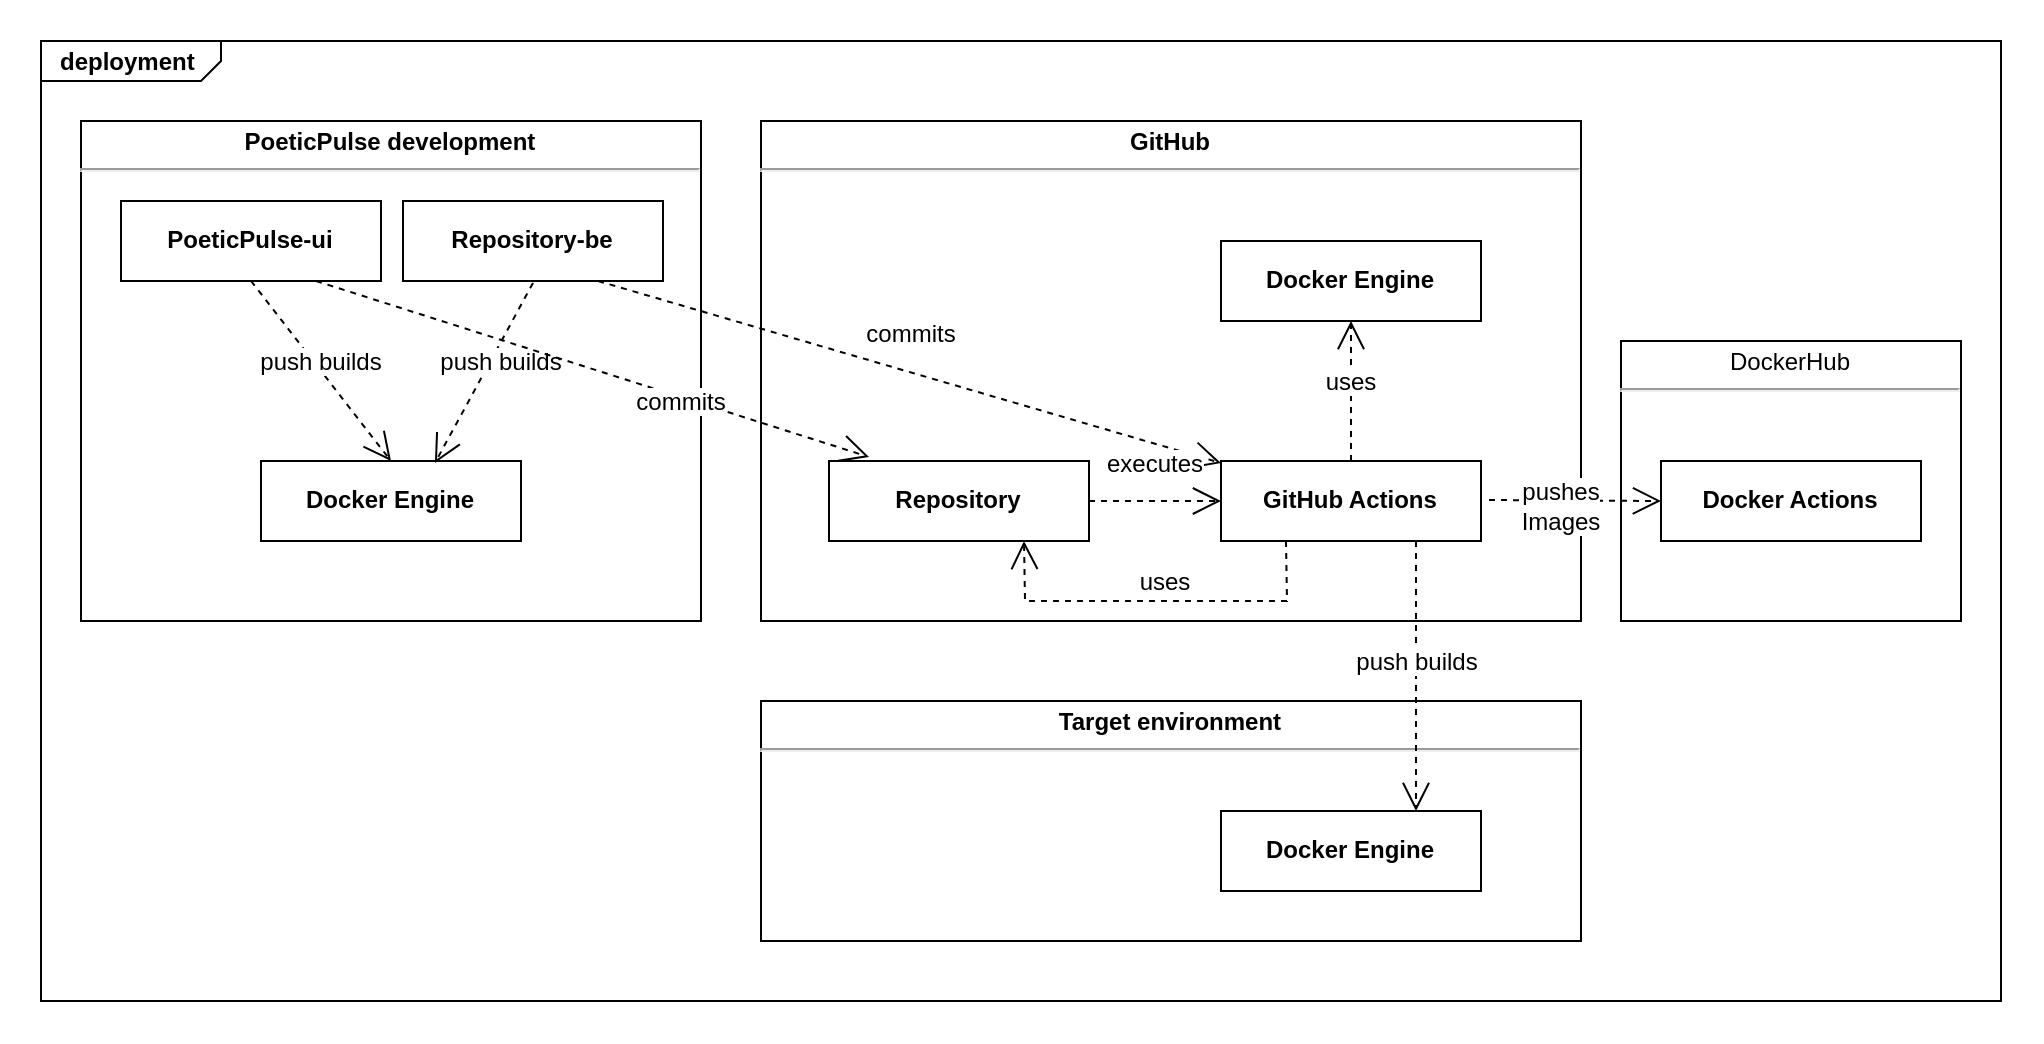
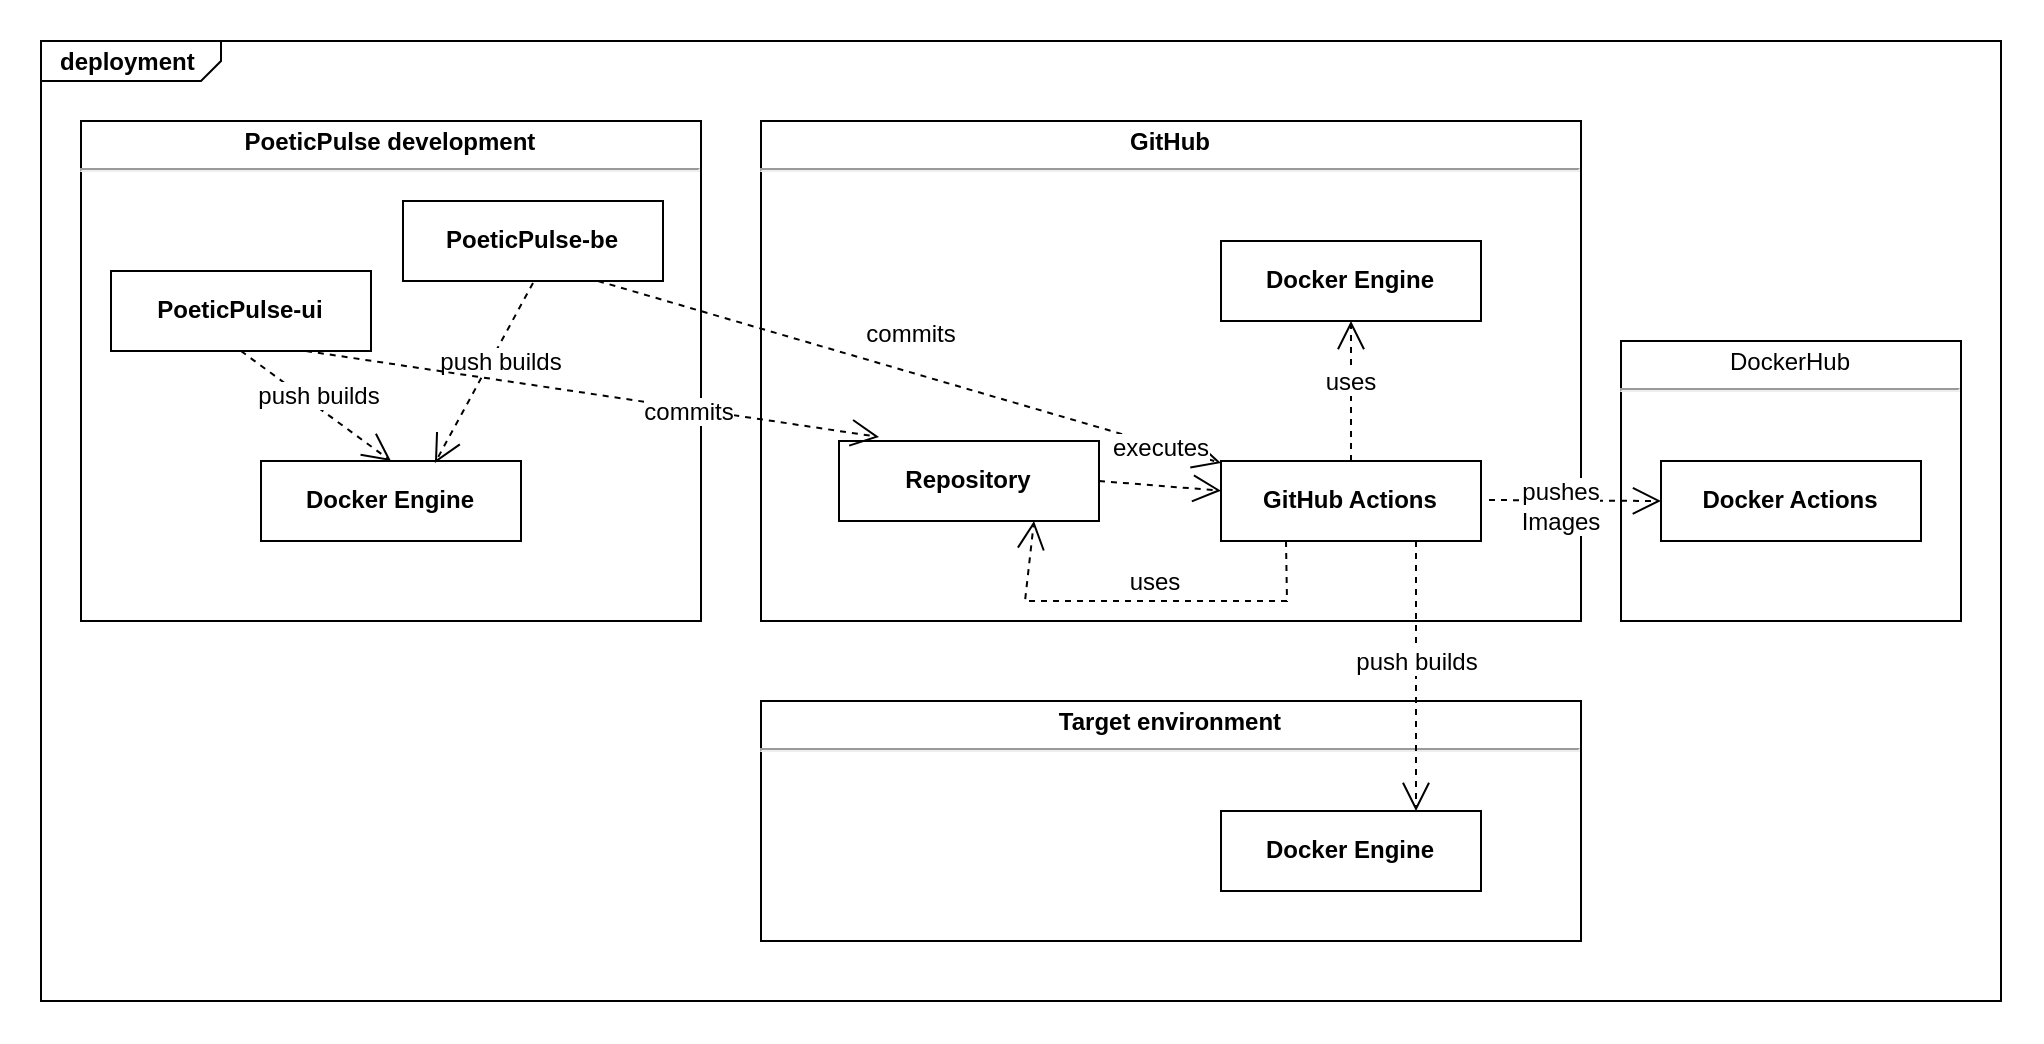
- <mxCell id="5" value="&lt;p style=&quot;margin:13px;&quot;&gt;&lt;b&gt;Repository-be&lt;/b&gt;&lt;/p&gt;" style="shape=rect;html=1;overflow=fill;whiteSpace=wrap;align=center;" vertex="1" parent="1"><mxGeometry x="201" y="100" width="130" height="40" as="geometry" /></mxCell>
+ <mxCell id="5" value="&lt;p style=&quot;margin:13px;&quot;&gt;&lt;b&gt;PoeticPulse-be&lt;/b&gt;&lt;/p&gt;" style="shape=rect;html=1;overflow=fill;whiteSpace=wrap;align=center;" vertex="1" parent="1"><mxGeometry x="201" y="100" width="130" height="40" as="geometry" /></mxCell>
- <mxCell id="6" value="&lt;p style=&quot;margin:13px;&quot;&gt;&lt;b&gt;PoeticPulse-ui&lt;/b&gt;&lt;/p&gt;" style="shape=rect;html=1;overflow=fill;whiteSpace=wrap;align=center;" vertex="1" parent="1"><mxGeometry x="60" y="100" width="130" height="40" as="geometry" /></mxCell>
+ <mxCell id="6" value="&lt;p style=&quot;margin:13px;&quot;&gt;&lt;b&gt;PoeticPulse-ui&lt;/b&gt;&lt;/p&gt;" style="shape=rect;html=1;overflow=fill;whiteSpace=wrap;align=center;" vertex="1" parent="1"><mxGeometry x="55" y="135" width="130" height="40" as="geometry" /></mxCell>
- <mxCell id="8" value="&lt;p style=&quot;margin:13px;&quot;&gt;&lt;b&gt;Repository&lt;/b&gt;&lt;/p&gt;" style="shape=rect;html=1;overflow=fill;whiteSpace=wrap;align=center;" vertex="1" parent="1"><mxGeometry x="414" y="230" width="130" height="40" as="geometry" /></mxCell>
+ <mxCell id="8" value="&lt;p style=&quot;margin:13px;&quot;&gt;&lt;b&gt;Repository&lt;/b&gt;&lt;/p&gt;" style="shape=rect;html=1;overflow=fill;whiteSpace=wrap;align=center;" vertex="1" parent="1"><mxGeometry x="419" y="220" width="130" height="40" as="geometry" /></mxCell>
